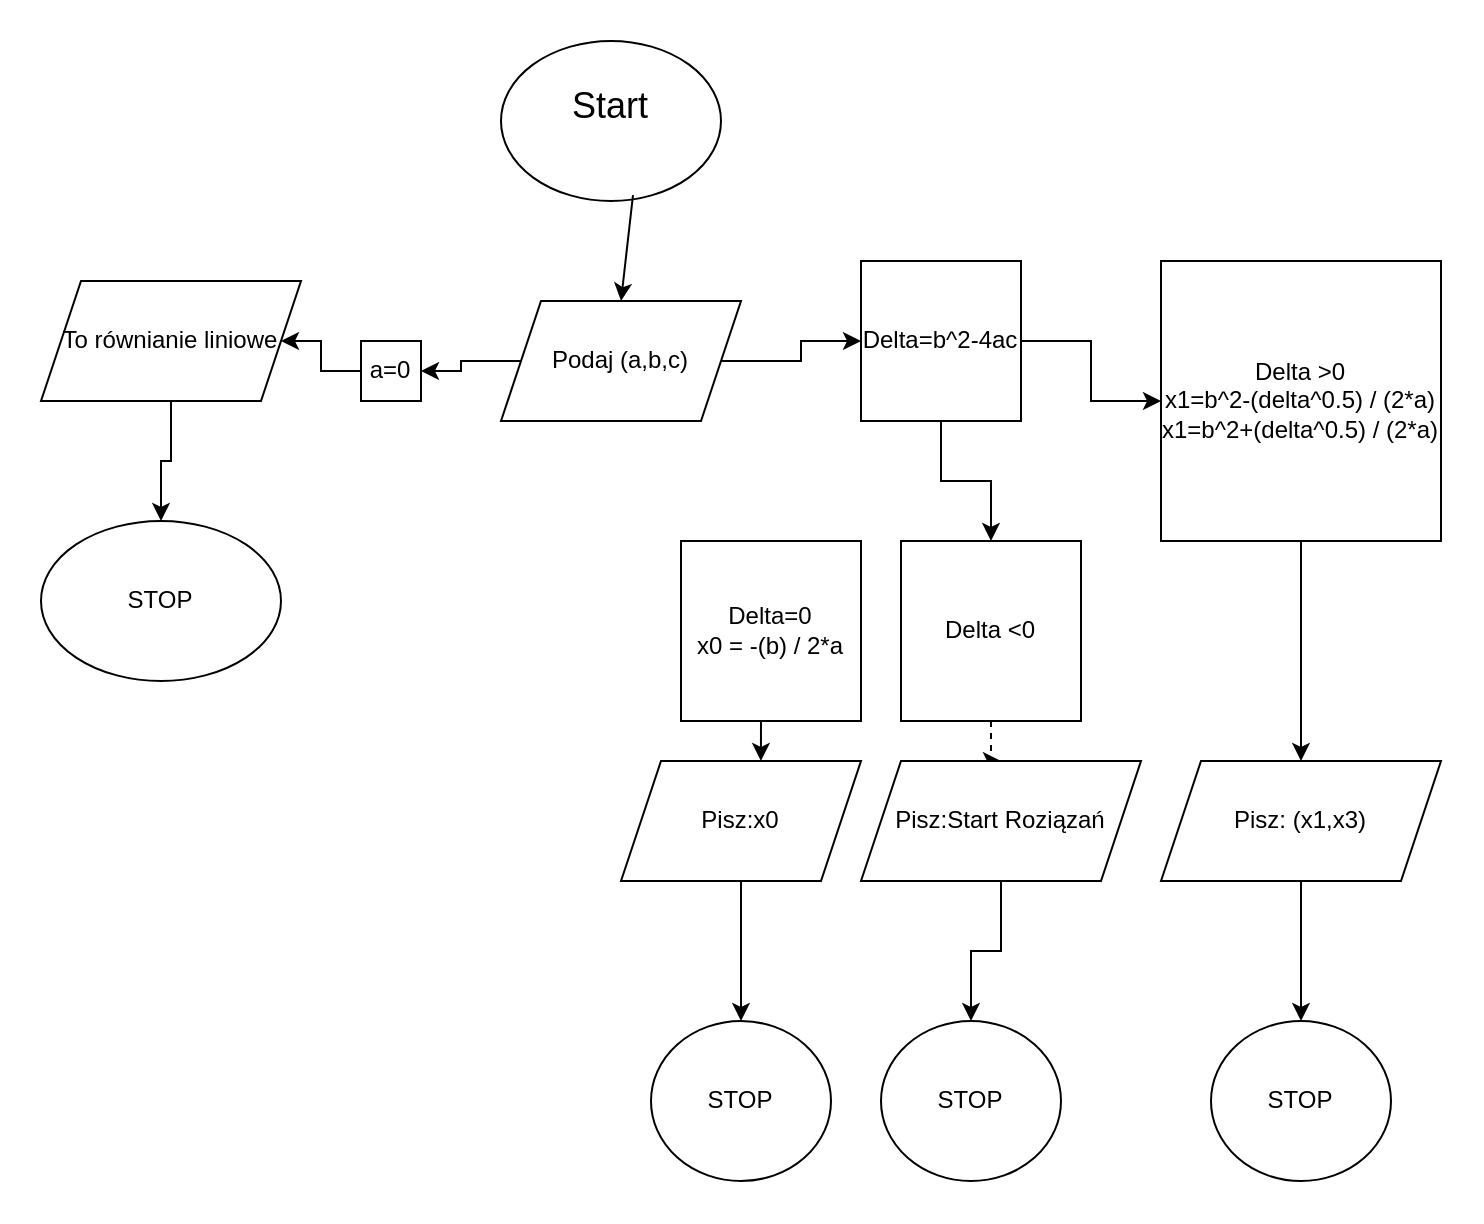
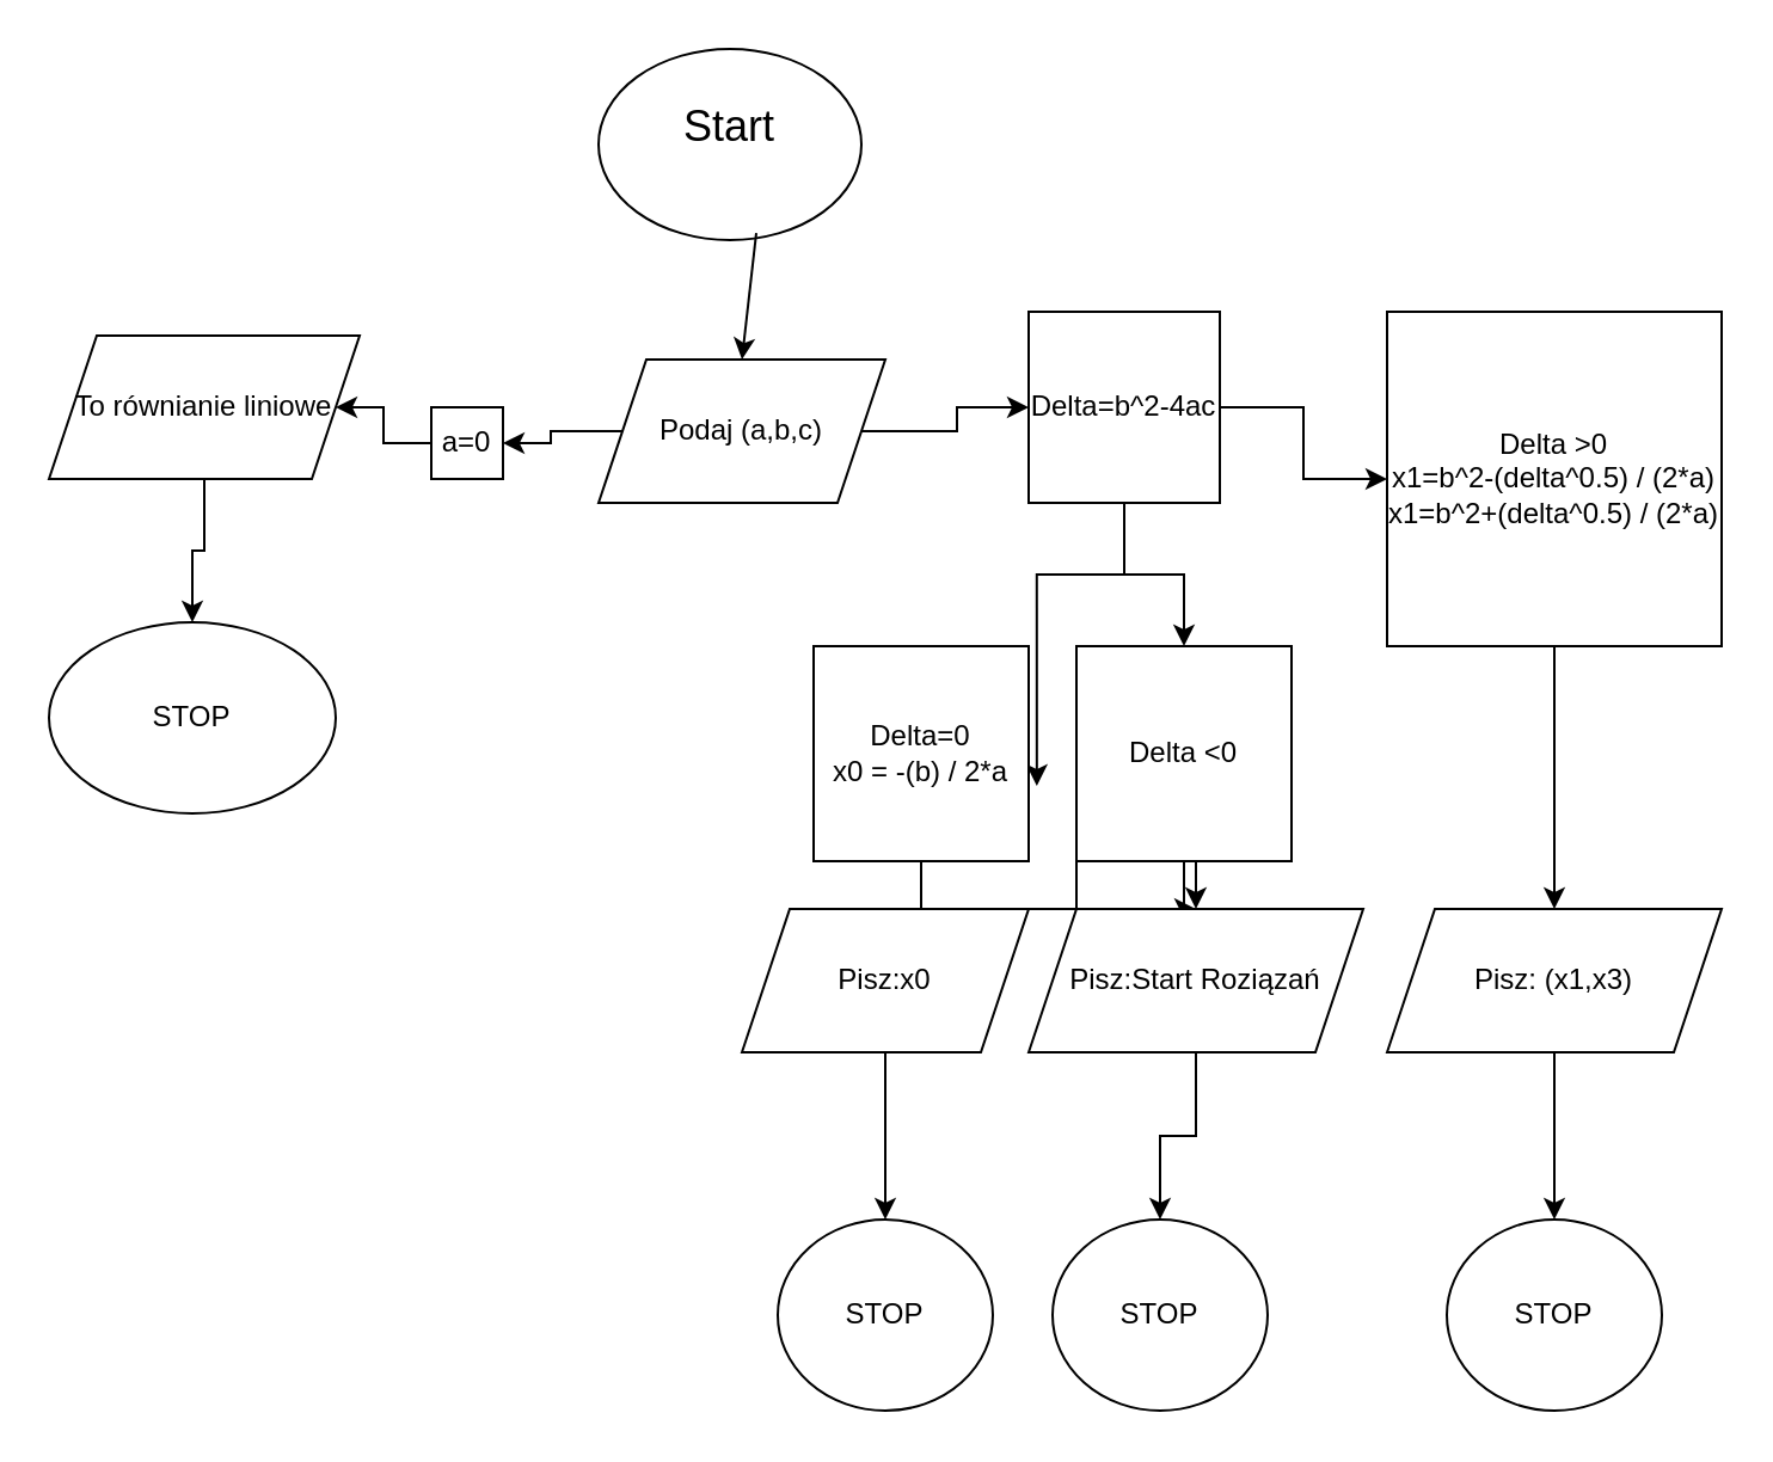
+ <mxCell id="10" style="edgeStyle=orthogonalEdgeStyle;rounded=0;orthogonalLoop=1;jettySize=auto;html=1;entryX=1.038;entryY=0.65;entryDx=0;entryDy=0;entryPerimeter=0;" edge="1" parent="1" source="13" target="14"><mxGeometry relative="1" as="geometry"><mxPoint x="670" y="310" as="targetPoint" /></mxGeometry></mxCell>
- <mxCell id="26" style="edgeStyle=orthogonalEdgeStyle;rounded=0;orthogonalLoop=1;jettySize=auto;html=1;exitX=0.5;exitY=1;exitDx=0;exitDy=0;entryX=0.583;entryY=0;entryDx=0;entryDy=0;entryPerimeter=0;" edge="1" parent="1" source="14" target="25"><mxGeometry relative="1" as="geometry" /></mxCell>
+ <mxCell id="26" style="edgeStyle=orthogonalEdgeStyle;rounded=0;orthogonalLoop=1;jettySize=auto;html=1;exitX=0.5;exitY=1;exitDx=0;exitDy=0;" edge="1" parent="1" source="14" target="28"><mxGeometry relative="1" as="geometry" /></mxCell>
- <mxCell id="15" style="edgeStyle=orthogonalEdgeStyle;rounded=0;orthogonalLoop=1;jettySize=auto;html=1;entryX=0.5;entryY=0;entryDx=0;entryDy=0;dashed=1;" edge="1" parent="1" source="16" target="28"><mxGeometry relative="1" as="geometry" /></mxCell>
+ <mxCell id="15" style="edgeStyle=orthogonalEdgeStyle;rounded=0;orthogonalLoop=1;jettySize=auto;html=1;entryX=0.5;entryY=0;entryDx=0;entryDy=0;" edge="1" parent="1" source="16" target="28"><mxGeometry relative="1" as="geometry" /></mxCell>
